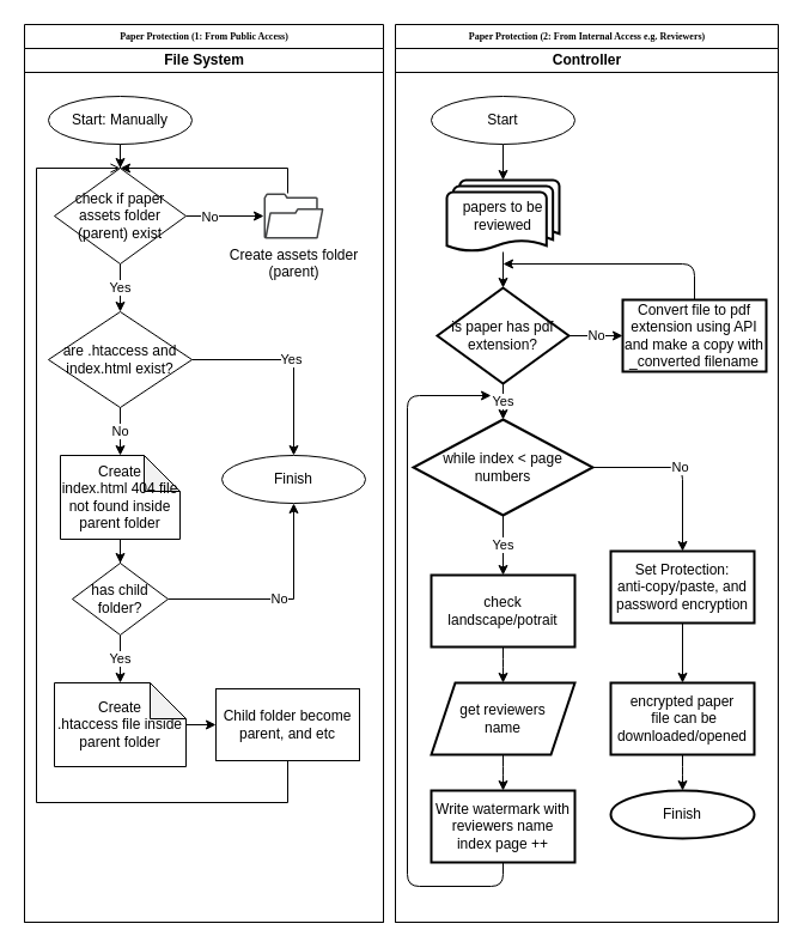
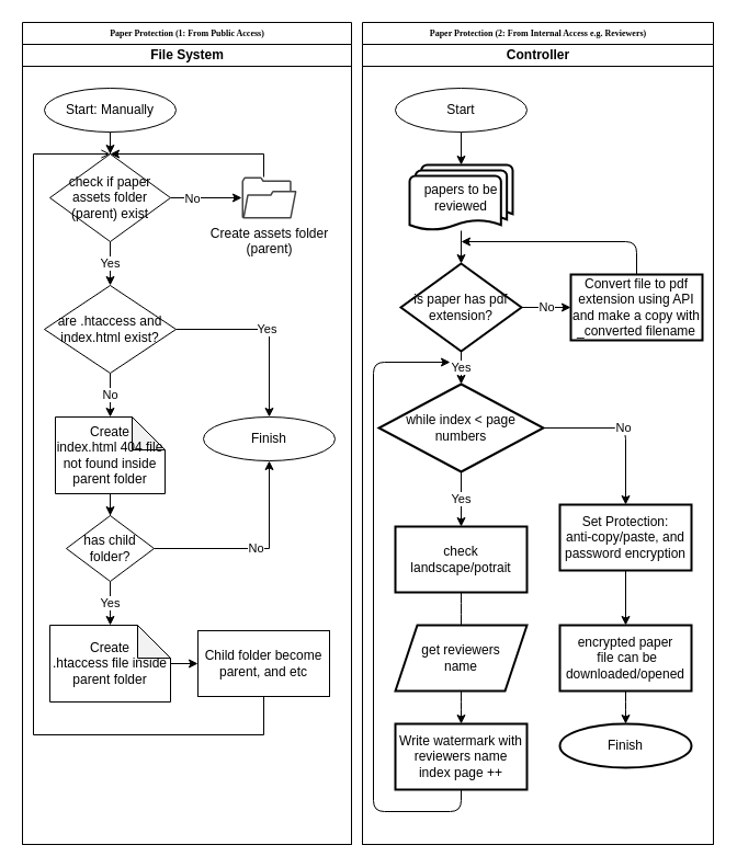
- <mxCell id="41" value="" style="edgeStyle=orthogonalEdgeStyle;rounded=1;orthogonalLoop=1;jettySize=auto;html=1;" edge="1" parent="26" source="35" target="37"><mxGeometry relative="1" as="geometry" /></mxCell>
+ <mxCell id="41" value="" style="edgeStyle=orthogonalEdgeStyle;rounded=1;orthogonalLoop=1;jettySize=auto;html=1;endArrow=none;" edge="1" parent="26" source="35" target="37"><mxGeometry relative="1" as="geometry" /></mxCell>
